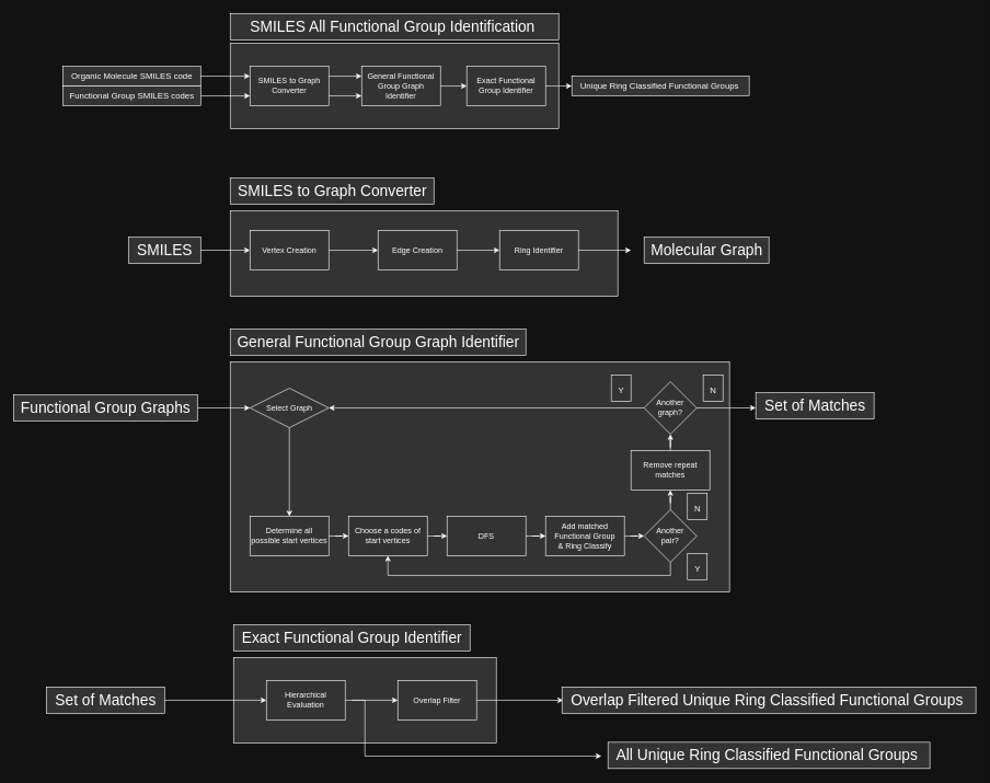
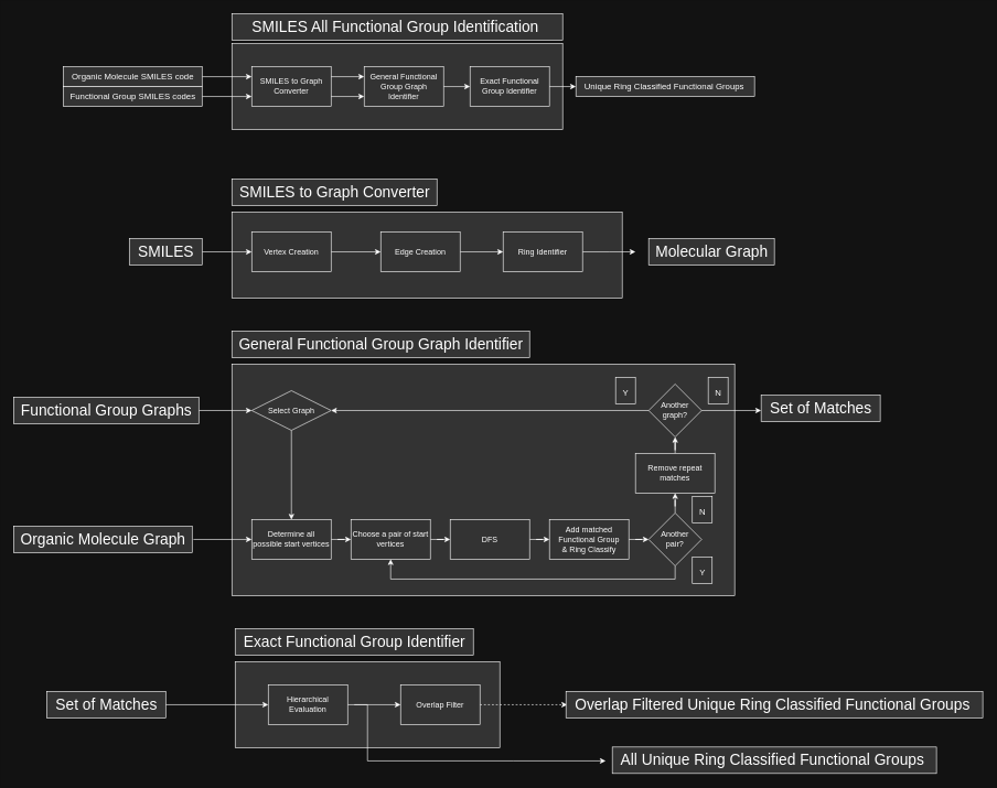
+ <mxCell id="17" value="Organic Molecule Graph" style="text;html=1;align=center;verticalAlign=middle;resizable=0;points=[];autosize=1;strokeColor=#FFFFFF;fillColor=#333333;fontSize=23;fontColor=#FFFFFF;labelBorderColor=none;labelBackgroundColor=none;" parent="1" vertex="1"><mxGeometry x="20" y="795" width="270" height="40" as="geometry" /></mxCell>
+ <mxCell id="18" value="" style="endArrow=classic;html=1;rounded=0;fontSize=23;exitX=1.007;exitY=0.5;exitDx=0;exitDy=0;exitPerimeter=0;entryX=0;entryY=0.5;entryDx=0;entryDy=0;strokeColor=#FFFFFF;" parent="1" source="17" target="22" edge="1"><mxGeometry width="50" height="50" relative="1" as="geometry"><mxPoint x="610" y="510" as="sourcePoint" /><mxPoint x="660" y="460" as="targetPoint" /></mxGeometry></mxCell>
- <mxCell id="24" value="Choose a codes of start vertices" style="rounded=0;whiteSpace=wrap;html=1;fillColor=#333333;fontColor=#FFFFFF;labelBorderColor=none;labelBackgroundColor=none;strokeColor=#FFFFFF;" parent="1" vertex="1"><mxGeometry x="530" y="785" width="120" height="60" as="geometry" /></mxCell>
+ <mxCell id="24" value="Choose a pair of start vertices" style="rounded=0;whiteSpace=wrap;html=1;fillColor=#333333;fontColor=#FFFFFF;labelBorderColor=none;labelBackgroundColor=none;strokeColor=#FFFFFF;" parent="1" vertex="1"><mxGeometry x="530" y="785" width="120" height="60" as="geometry" /></mxCell>
- <mxCell id="48" value="" style="edgeStyle=orthogonalEdgeStyle;rounded=0;orthogonalLoop=1;jettySize=auto;html=1;fontSize=13;entryX=0.003;entryY=0.5;entryDx=0;entryDy=0;entryPerimeter=0;strokeColor=#FFFFFF;" parent="1" source="49" target="51" edge="1"><mxGeometry relative="1" as="geometry"><mxPoint x="805" y="1065" as="targetPoint" /></mxGeometry></mxCell>
+ <mxCell id="48" value="" style="edgeStyle=orthogonalEdgeStyle;rounded=0;orthogonalLoop=1;jettySize=auto;html=1;fontSize=13;entryX=0.003;entryY=0.5;entryDx=0;entryDy=0;entryPerimeter=0;strokeColor=#FFFFFF;dashed=1;" parent="1" source="49" target="51" edge="1"><mxGeometry relative="1" as="geometry"><mxPoint x="805" y="1065" as="targetPoint" /></mxGeometry></mxCell>
